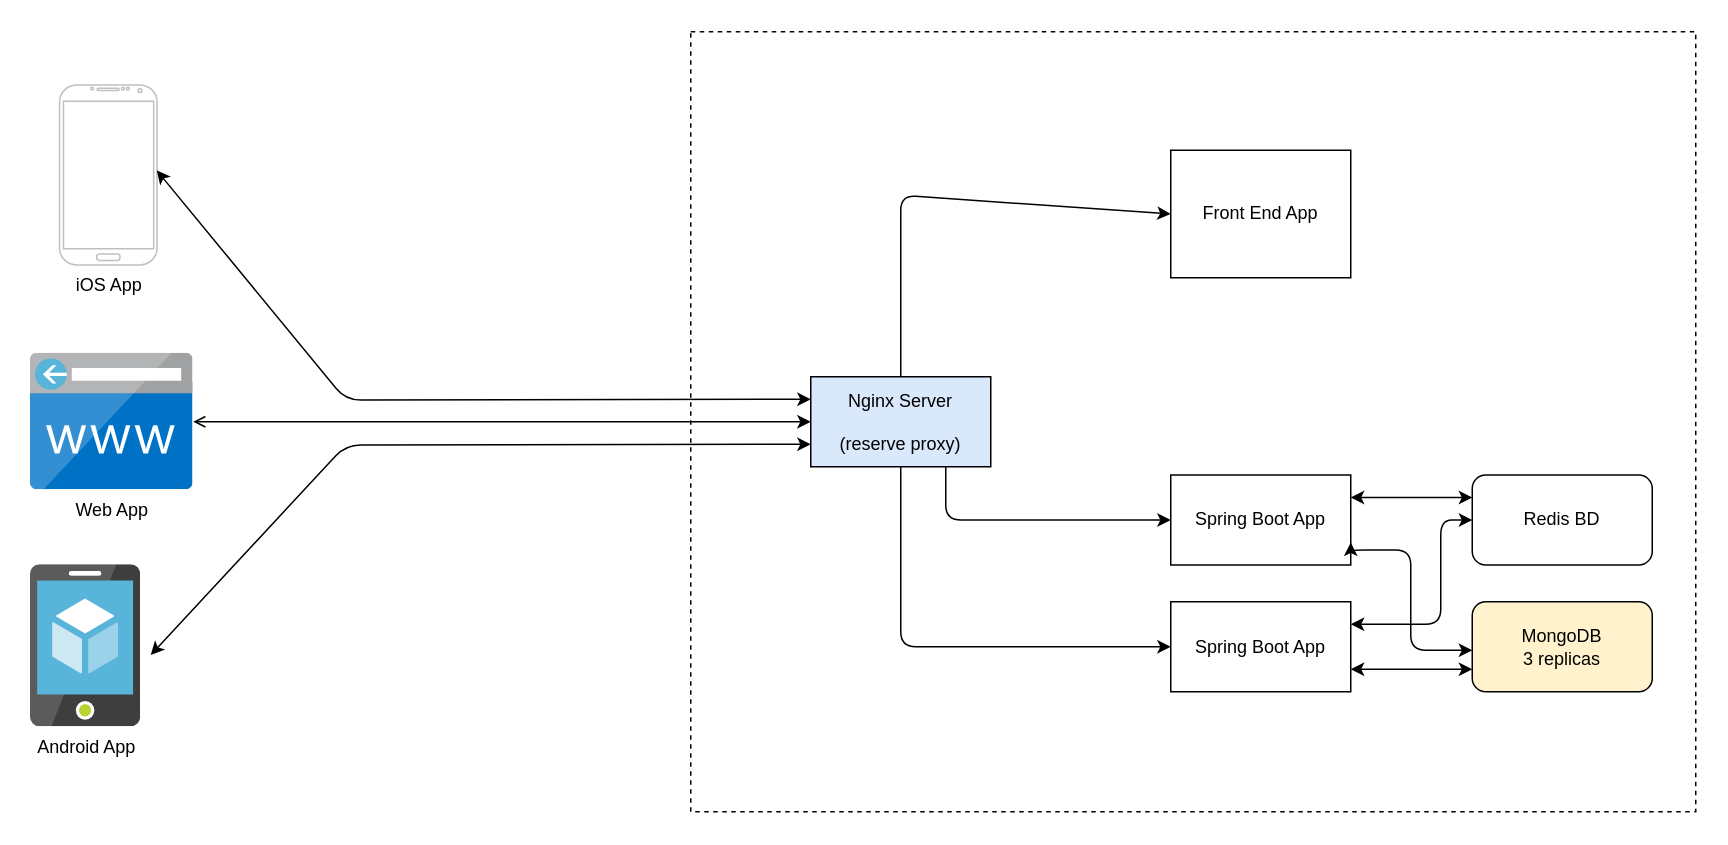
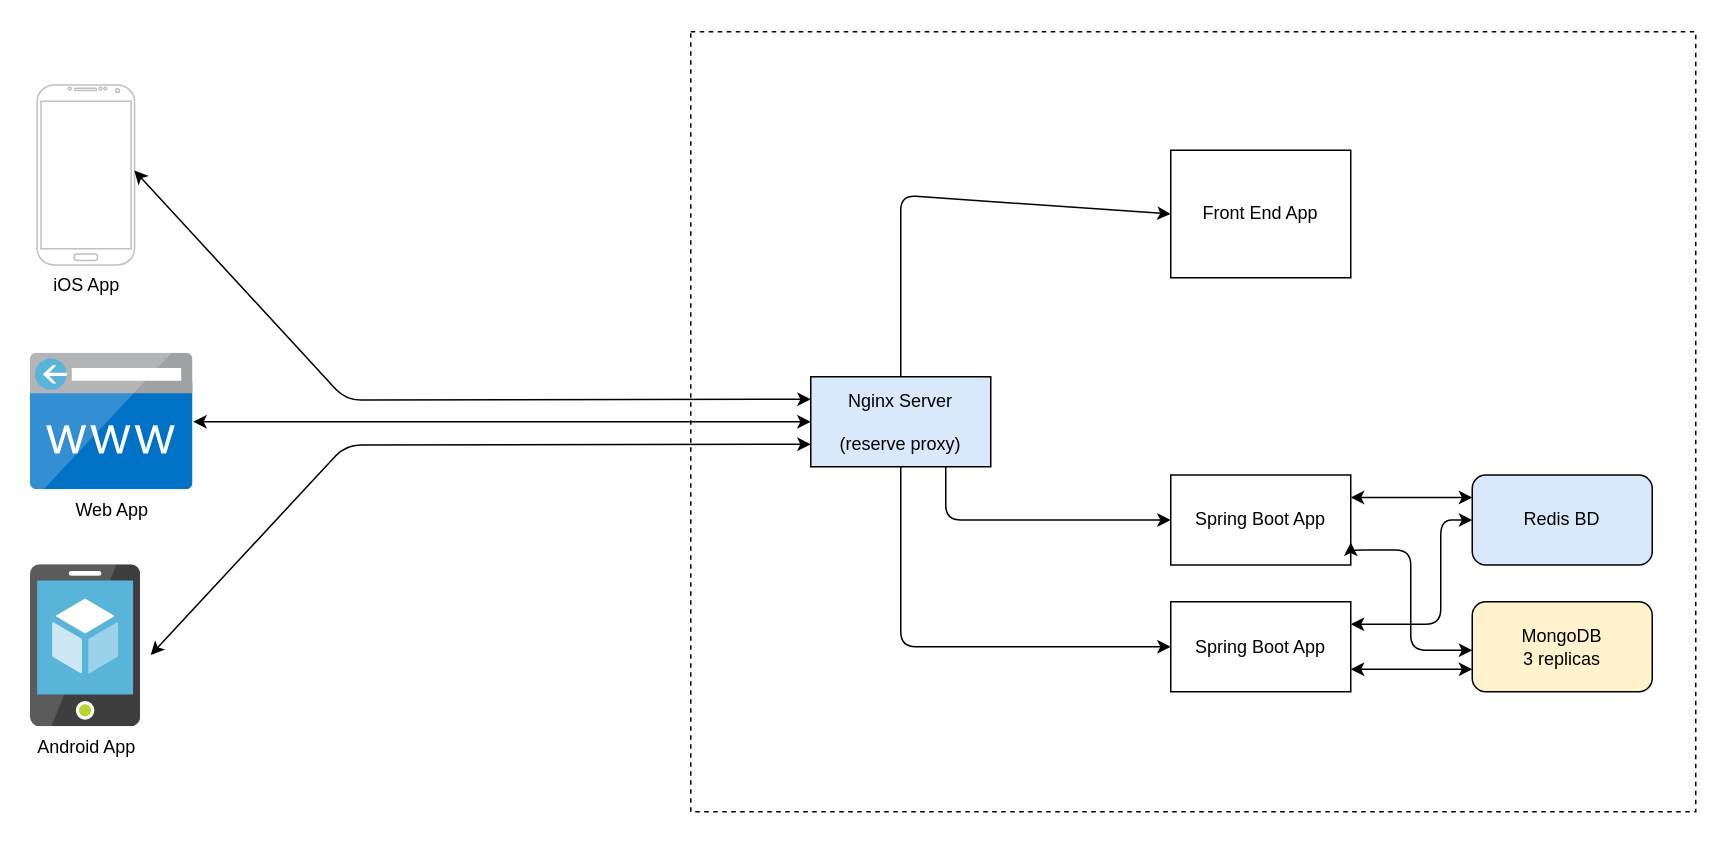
- <mxCell id="8" value="iOS App" style="verticalLabelPosition=bottom;verticalAlign=top;html=1;shadow=0;dashed=0;strokeWidth=1;shape=mxgraph.android.phone2;strokeColor=#c0c0c0;" vertex="1" parent="1"><mxGeometry x="39.22" y="56" width="65" height="120" as="geometry" /></mxCell>
+ <mxCell id="8" value="iOS App" style="verticalLabelPosition=bottom;verticalAlign=top;html=1;shadow=0;dashed=0;strokeWidth=1;shape=mxgraph.android.phone2;strokeColor=#c0c0c0;" vertex="1" parent="1"><mxGeometry x="24.22" y="56" width="65" height="120" as="geometry" /></mxCell>
- <mxCell id="12" value="" style="endArrow=open;startArrow=classic;html=1;exitX=0;exitY=0.5;exitDx=0;exitDy=0;" edge="1" parent="1" source="3" target="7"><mxGeometry width="50" height="50" relative="1" as="geometry"><mxPoint x="320" y="286" as="sourcePoint" /><mxPoint x="370" y="236" as="targetPoint" /></mxGeometry></mxCell>
+ <mxCell id="12" value="" style="endArrow=classic;startArrow=classic;html=1;exitX=0;exitY=0.5;exitDx=0;exitDy=0;" edge="1" parent="1" source="3" target="7"><mxGeometry width="50" height="50" relative="1" as="geometry"><mxPoint x="320" y="286" as="sourcePoint" /><mxPoint x="370" y="236" as="targetPoint" /></mxGeometry></mxCell>
- <mxCell id="16" value="Redis BD" style="rounded=1;whiteSpace=wrap;html=1;" vertex="1" parent="1"><mxGeometry x="981" y="316" width="120" height="60" as="geometry" /></mxCell>
+ <mxCell id="16" value="Redis BD" style="rounded=1;whiteSpace=wrap;html=1;fillColor=#dae8fc;" vertex="1" parent="1"><mxGeometry x="981" y="316" width="120" height="60" as="geometry" /></mxCell>
